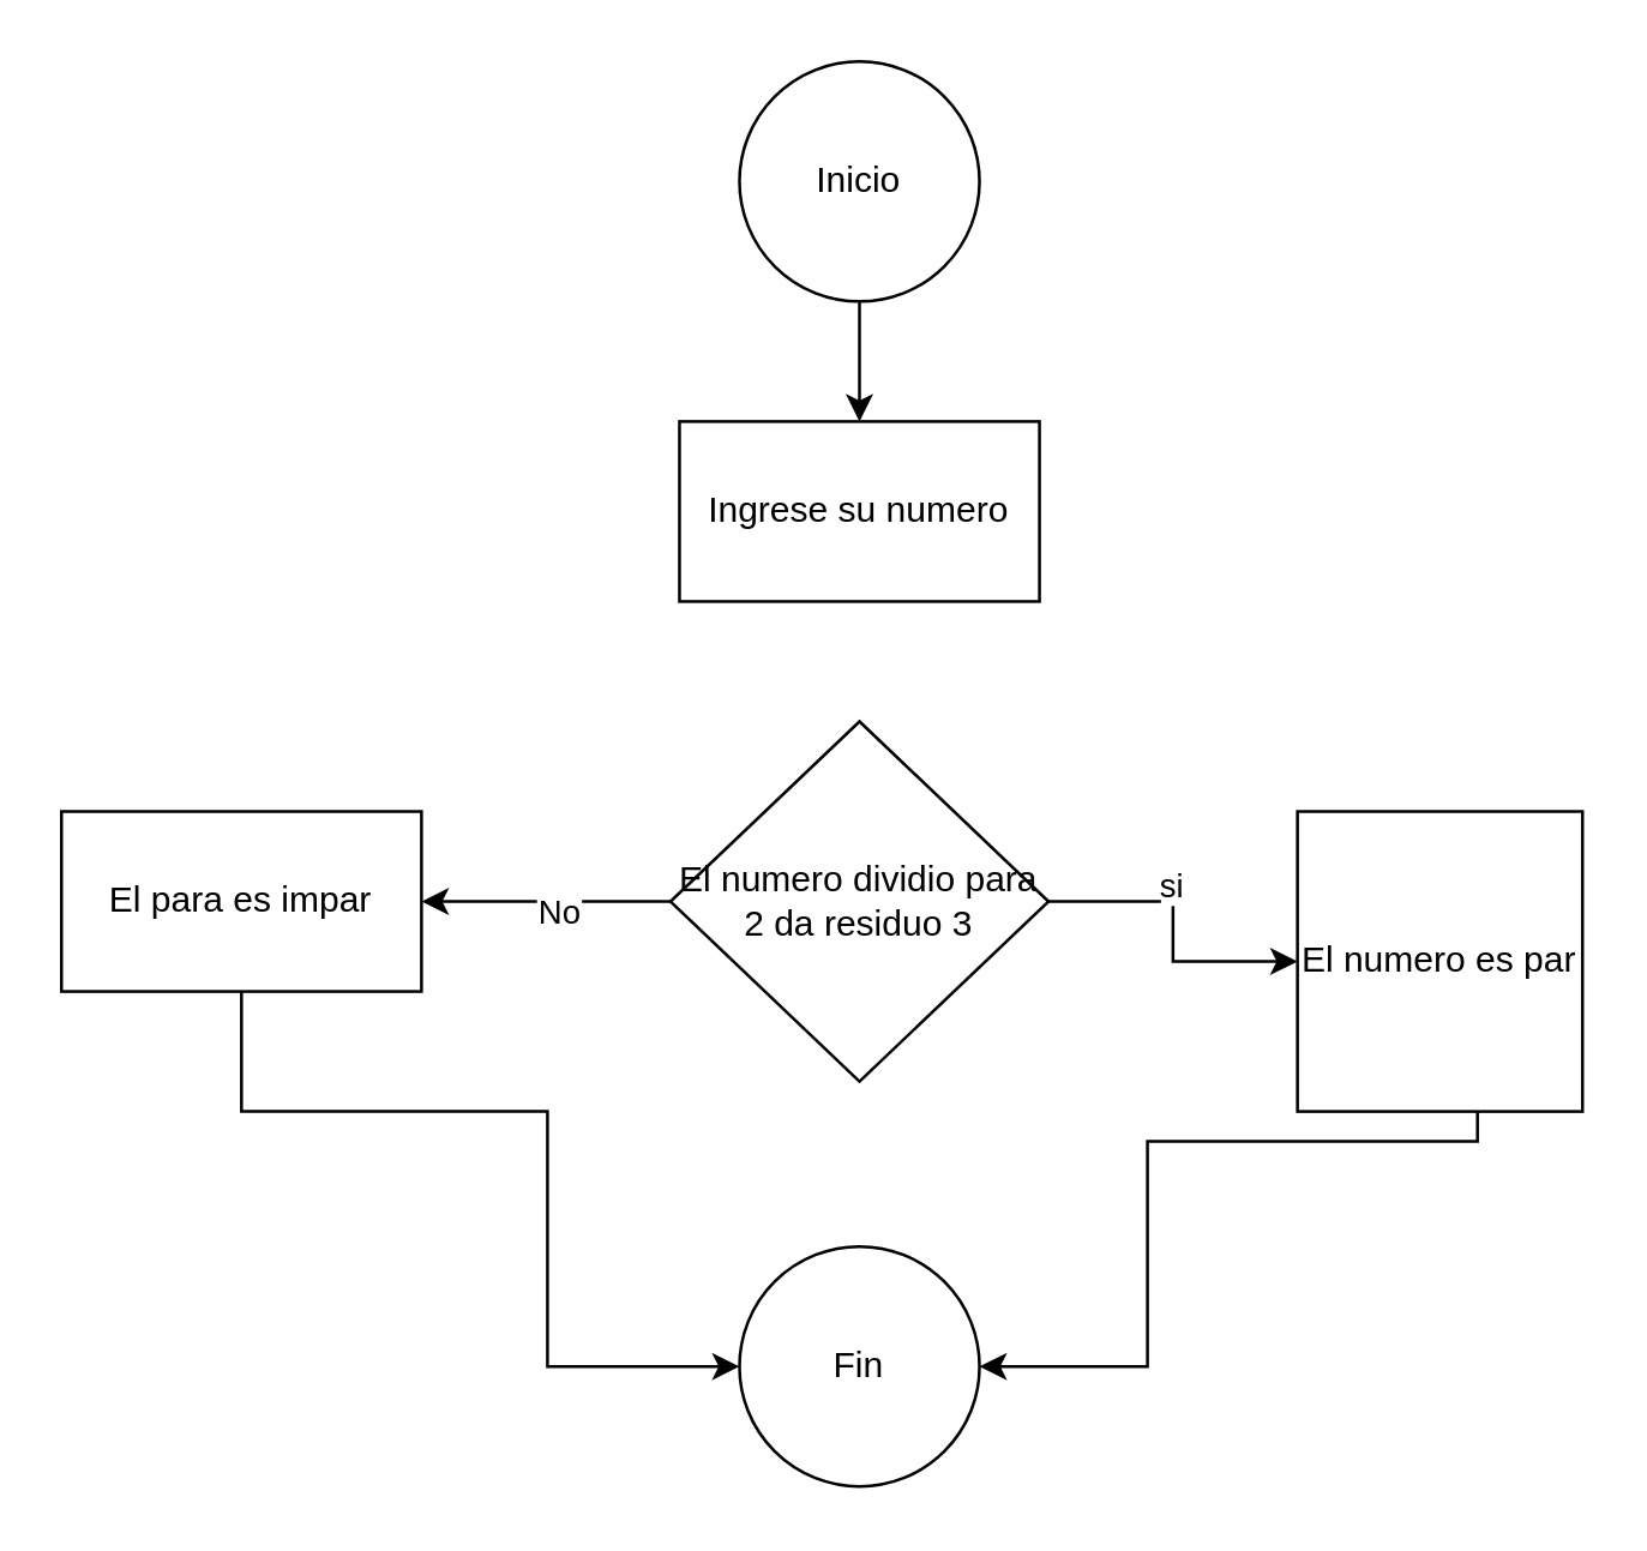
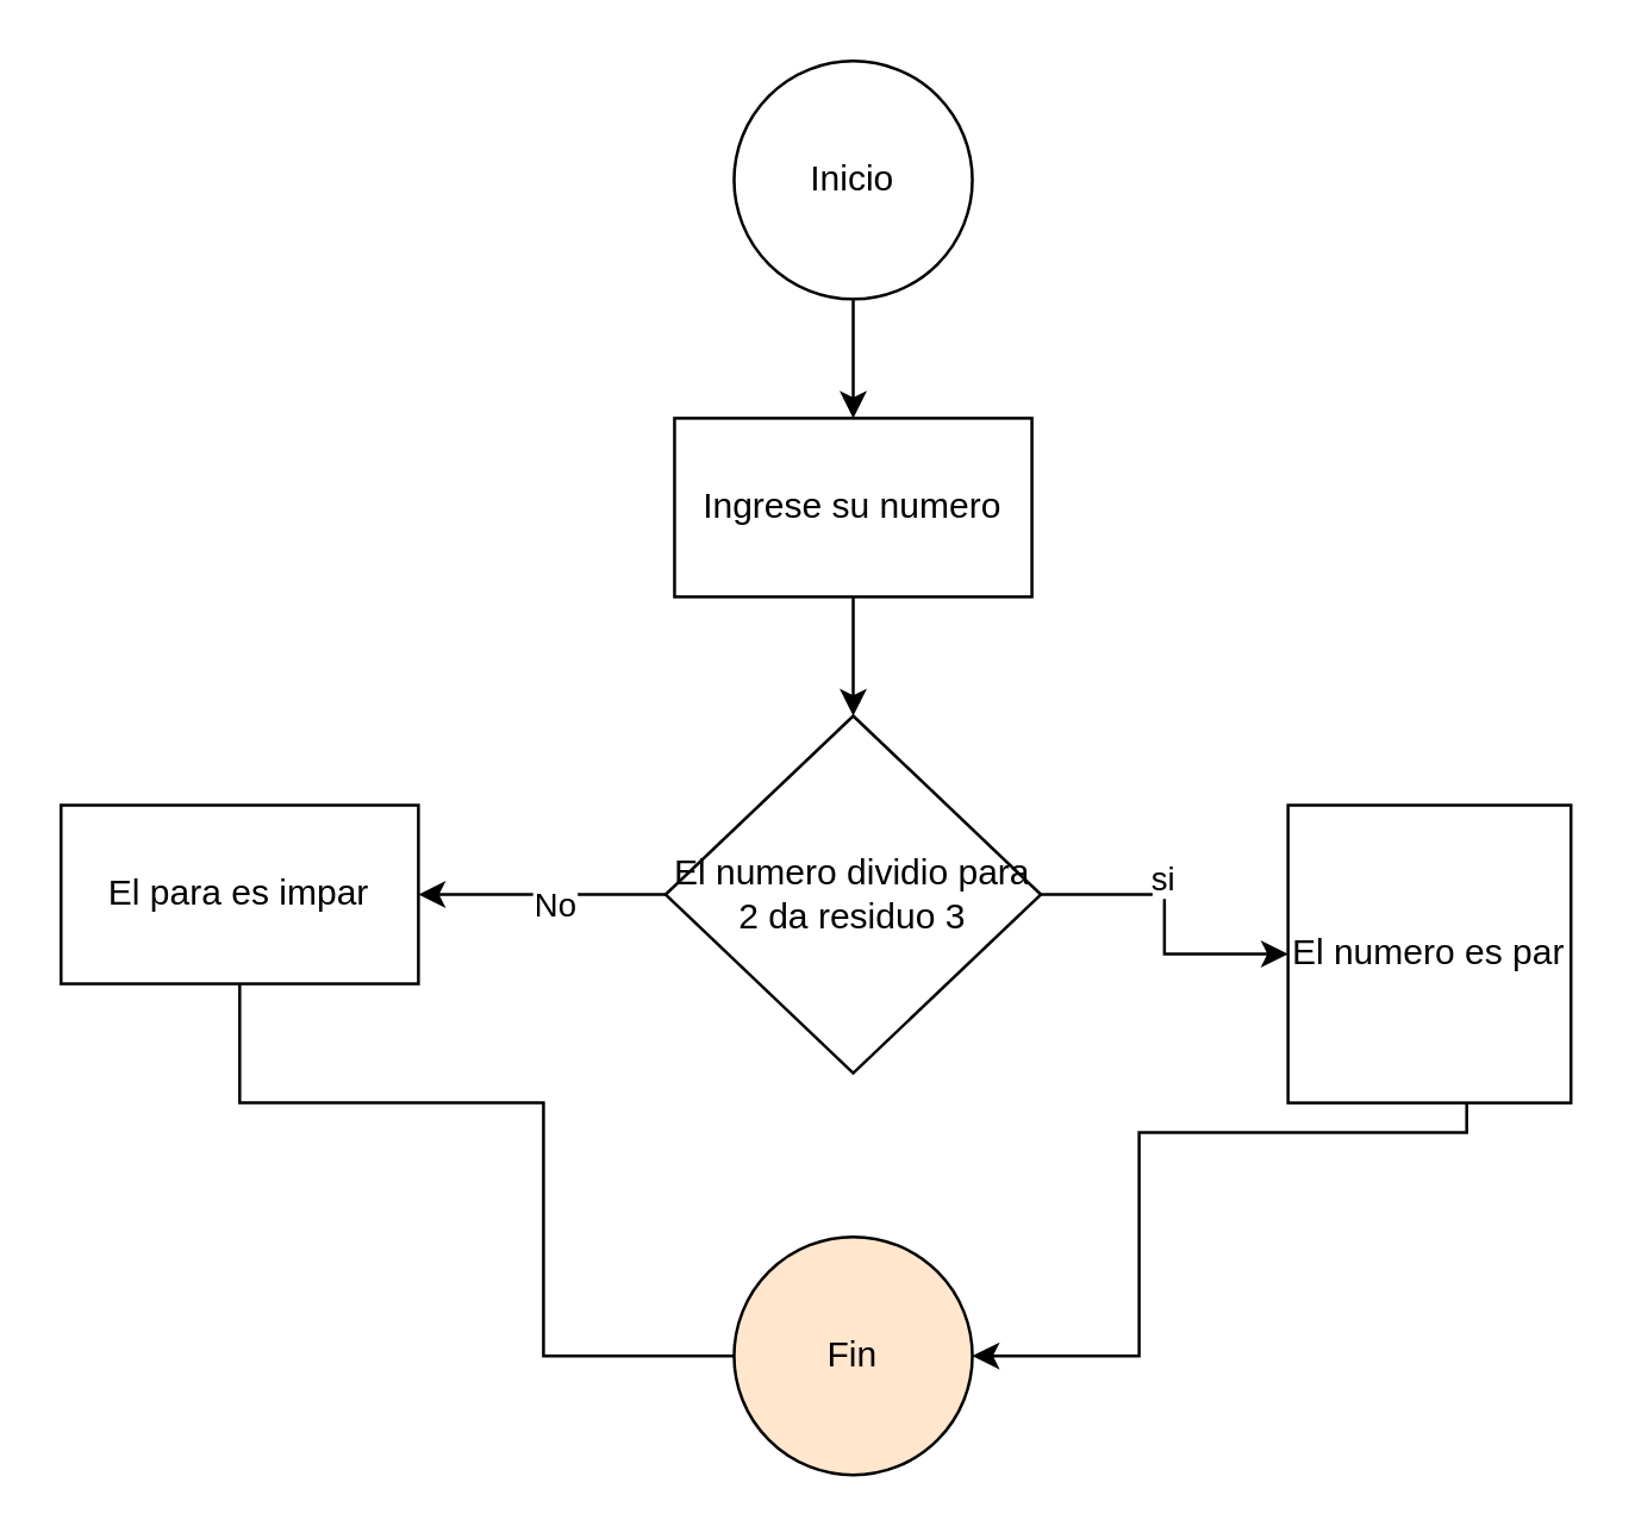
+ <mxCell id="4" value="" style="edgeStyle=orthogonalEdgeStyle;rounded=0;orthogonalLoop=1;jettySize=auto;html=1;" edge="1" parent="1" source="5" target="10"><mxGeometry relative="1" as="geometry" /></mxCell>
- <mxCell id="13" style="edgeStyle=orthogonalEdgeStyle;rounded=0;orthogonalLoop=1;jettySize=auto;html=1;entryX=0;entryY=0.5;entryDx=0;entryDy=0;exitX=0.5;exitY=1;exitDx=0;exitDy=0;" edge="1" parent="1" source="14" target="15"><mxGeometry relative="1" as="geometry"><Array as="points"><mxPoint x="80" y="370" /><mxPoint x="182" y="370" /><mxPoint x="182" y="455" /></Array></mxGeometry></mxCell>
+ <mxCell id="13" style="edgeStyle=orthogonalEdgeStyle;rounded=0;orthogonalLoop=1;jettySize=auto;html=1;entryX=0;entryY=0.5;entryDx=0;entryDy=0;exitX=0.5;exitY=1;exitDx=0;exitDy=0;endArrow=none;" edge="1" parent="1" source="14" target="15"><mxGeometry relative="1" as="geometry"><Array as="points"><mxPoint x="80" y="370" /><mxPoint x="182" y="370" /><mxPoint x="182" y="455" /></Array></mxGeometry></mxCell>
- <mxCell id="15" value="Fin" style="ellipse;whiteSpace=wrap;html=1;aspect=fixed;" vertex="1" parent="1"><mxGeometry x="246" y="415" width="80" height="80" as="geometry" /></mxCell>
+ <mxCell id="15" value="Fin" style="ellipse;whiteSpace=wrap;html=1;aspect=fixed;fillColor=#ffe6cc;" vertex="1" parent="1"><mxGeometry x="246" y="415" width="80" height="80" as="geometry" /></mxCell>
